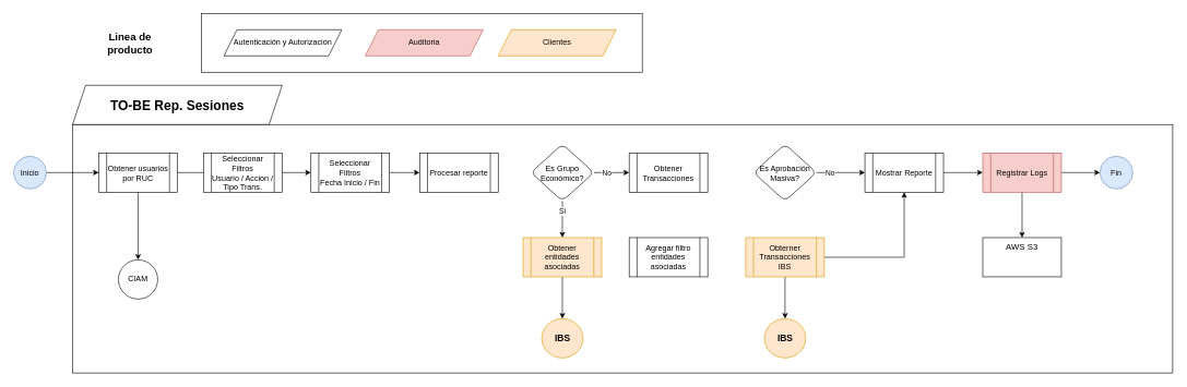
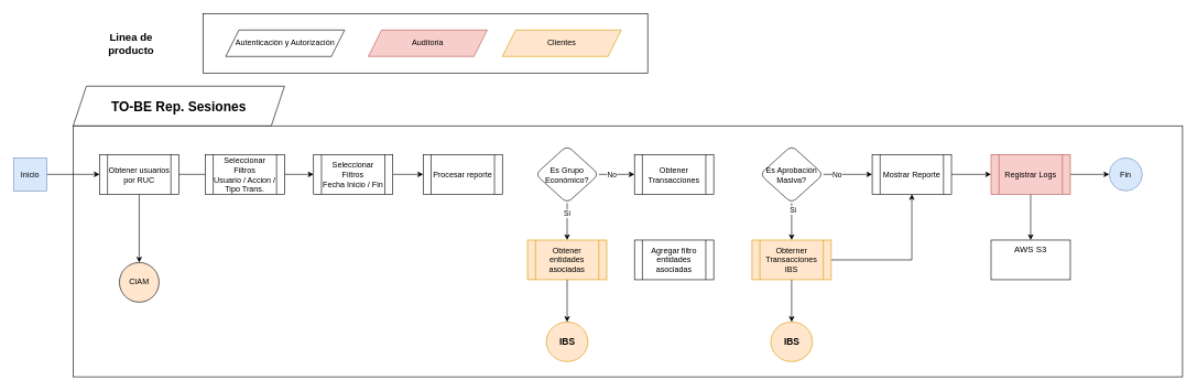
- <mxCell id="4" value="Inicio" style="ellipse;whiteSpace=wrap;html=1;aspect=fixed;fillColor=#dae8fc;strokeColor=#6c8ebf;" parent="1" vertex="1"><mxGeometry x="20" y="238.5" width="50" height="50" as="geometry" /></mxCell>
+ <mxCell id="4" value="Inicio" style="whiteSpace=wrap;html=1;aspect=fixed;fillColor=#dae8fc;strokeColor=#6c8ebf;rounded=0;" parent="1" vertex="1"><mxGeometry x="20" y="238.5" width="50" height="50" as="geometry" /></mxCell>
+ <mxCell id="20" style="edgeStyle=orthogonalEdgeStyle;rounded=0;orthogonalLoop=1;jettySize=auto;html=1;" parent="1" source="24" target="27" edge="1"><mxGeometry relative="1" as="geometry" /></mxCell>
+ <mxCell id="21" value="Si" style="edgeLabel;html=1;align=center;verticalAlign=middle;resizable=0;points=[];" parent="20" vertex="1" connectable="0"><mxGeometry x="-0.648" y="1" relative="1" as="geometry"><mxPoint as="offset" /></mxGeometry></mxCell>
- <mxCell id="35" value="CIAM" style="ellipse;whiteSpace=wrap;html=1;" parent="1" vertex="1"><mxGeometry x="180" y="397" width="60" height="60" as="geometry" /></mxCell>
+ <mxCell id="35" value="CIAM" style="ellipse;whiteSpace=wrap;html=1;fillColor=#ffe6cc;" parent="1" vertex="1"><mxGeometry x="180" y="397" width="60" height="60" as="geometry" /></mxCell>
